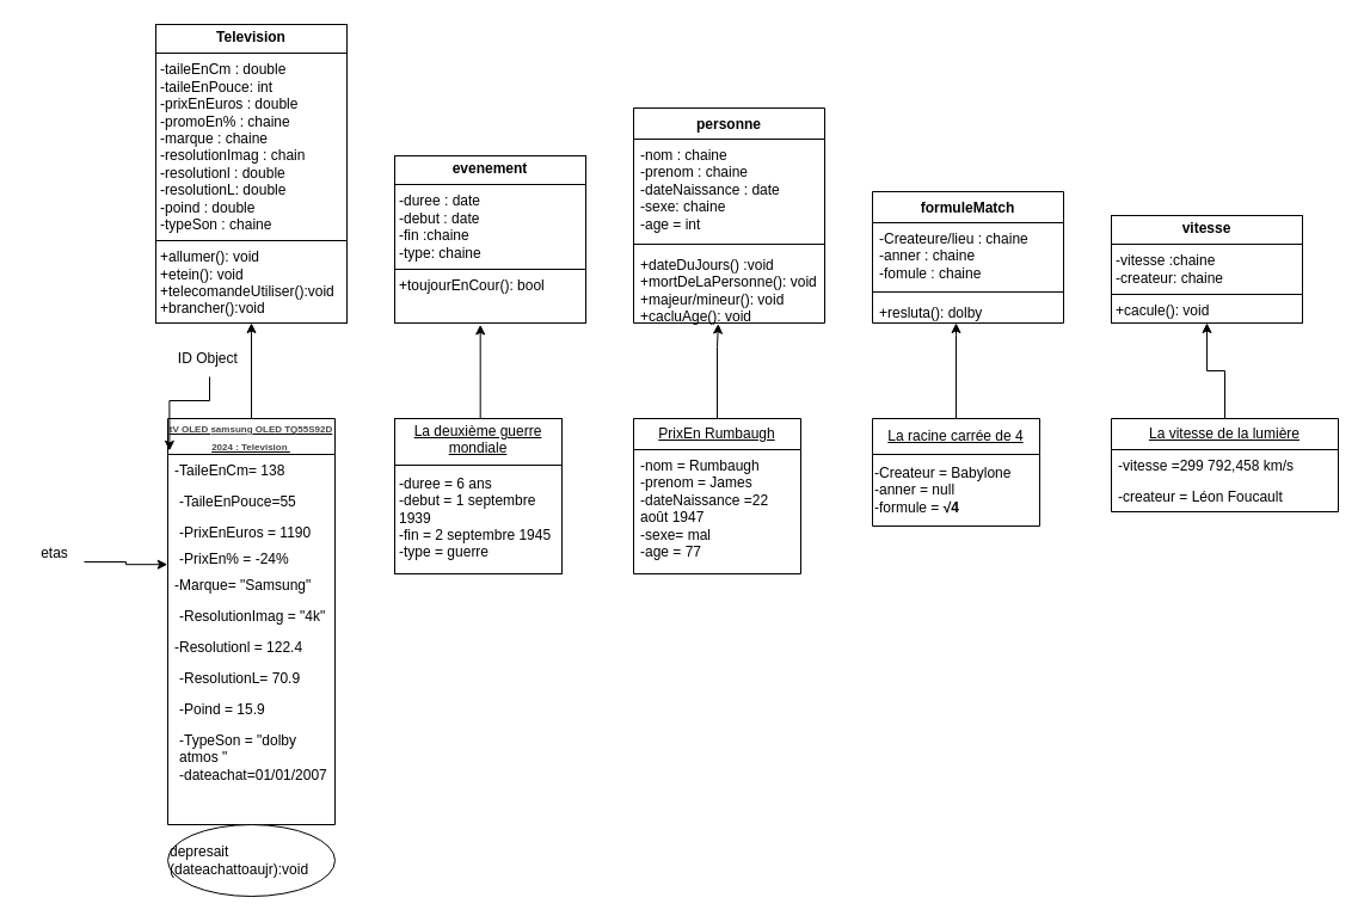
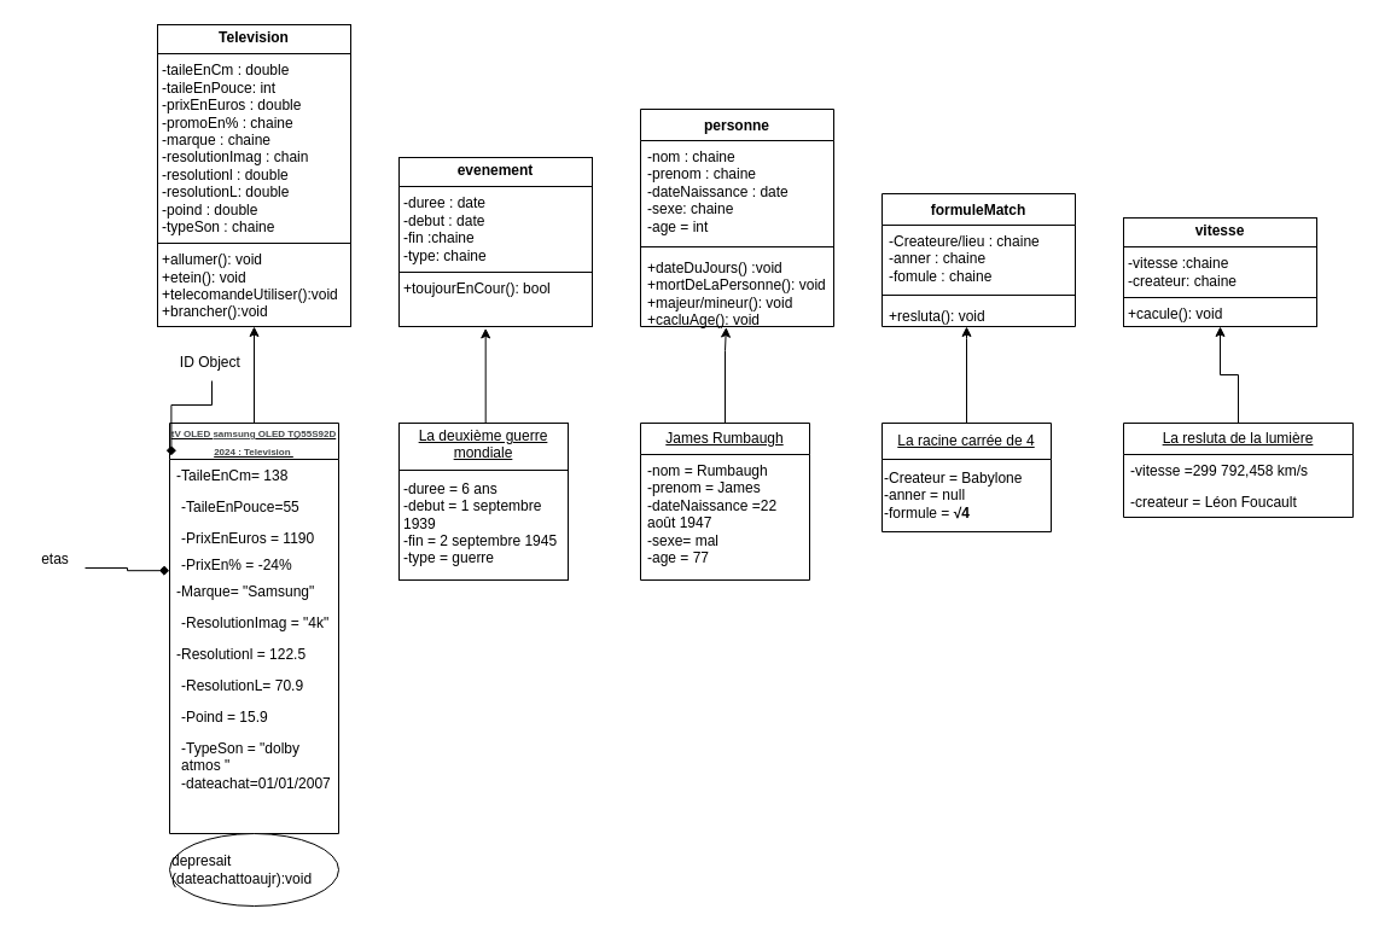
- <mxCell id="26" value="+resluta(): dolby" style="text;strokeColor=none;fillColor=none;align=left;verticalAlign=top;spacingLeft=4;spacingRight=4;overflow=hidden;rotatable=0;points=[[0,0.5],[1,0.5]];portConstraint=eastwest;whiteSpace=wrap;html=1;" parent="23" vertex="1"><mxGeometry y="88" width="160" height="22" as="geometry" /></mxCell>
+ <mxCell id="26" value="+resluta(): void" style="text;strokeColor=none;fillColor=none;align=left;verticalAlign=top;spacingLeft=4;spacingRight=4;overflow=hidden;rotatable=0;points=[[0,0.5],[1,0.5]];portConstraint=eastwest;whiteSpace=wrap;html=1;" parent="23" vertex="1"><mxGeometry y="88" width="160" height="22" as="geometry" /></mxCell>
- <mxCell id="21" value="&lt;span style=&quot;text-align: left;&quot;&gt;&lt;u&gt;PrixEn Rumbaugh&lt;/u&gt;&lt;/span&gt;" style="swimlane;fontStyle=0;childLayout=stackLayout;horizontal=1;startSize=26;fillColor=none;horizontalStack=0;resizeParent=1;resizeParentMax=0;resizeLast=0;collapsible=1;marginBottom=0;whiteSpace=wrap;html=1;" parent="1" vertex="1"><mxGeometry x="530" y="350" width="140" height="130" as="geometry" /></mxCell>
+ <mxCell id="21" value="&lt;span style=&quot;text-align: left;&quot;&gt;&lt;u&gt;James Rumbaugh&lt;/u&gt;&lt;/span&gt;" style="swimlane;fontStyle=0;childLayout=stackLayout;horizontal=1;startSize=26;fillColor=none;horizontalStack=0;resizeParent=1;resizeParentMax=0;resizeLast=0;collapsible=1;marginBottom=0;whiteSpace=wrap;html=1;" parent="1" vertex="1"><mxGeometry x="530" y="350" width="140" height="130" as="geometry" /></mxCell>
- <mxCell id="34" value="&lt;u&gt;La vitesse de la lumière&lt;/u&gt;" style="swimlane;fontStyle=0;childLayout=stackLayout;horizontal=1;startSize=26;fillColor=none;horizontalStack=0;resizeParent=1;resizeParentMax=0;resizeLast=0;collapsible=1;marginBottom=0;whiteSpace=wrap;html=1;" parent="1" vertex="1"><mxGeometry x="930" y="350" width="190" height="78" as="geometry" /></mxCell>
+ <mxCell id="34" value="&lt;u&gt;La resluta de la lumière&lt;/u&gt;" style="swimlane;fontStyle=0;childLayout=stackLayout;horizontal=1;startSize=26;fillColor=none;horizontalStack=0;resizeParent=1;resizeParentMax=0;resizeLast=0;collapsible=1;marginBottom=0;whiteSpace=wrap;html=1;" parent="1" vertex="1"><mxGeometry x="930" y="350" width="190" height="78" as="geometry" /></mxCell>
- <mxCell id="39" style="edgeStyle=orthogonalEdgeStyle;rounded=0;orthogonalLoop=1;jettySize=auto;html=1;entryX=0.01;entryY=0.079;entryDx=0;entryDy=0;entryPerimeter=0;" edge="1" parent="1" source="37" target="4"><mxGeometry relative="1" as="geometry" /></mxCell>
+ <mxCell id="39" style="edgeStyle=orthogonalEdgeStyle;rounded=0;orthogonalLoop=1;jettySize=auto;html=1;entryX=0.01;entryY=0.079;entryDx=0;entryDy=0;entryPerimeter=0;endArrow=diamond;" edge="1" parent="1" source="37" target="4"><mxGeometry relative="1" as="geometry" /></mxCell>
- <mxCell id="40" style="edgeStyle=orthogonalEdgeStyle;rounded=0;orthogonalLoop=1;jettySize=auto;html=1;entryX=-0.002;entryY=0.826;entryDx=0;entryDy=0;entryPerimeter=0;" edge="1" parent="1" source="38" target="8"><mxGeometry relative="1" as="geometry" /></mxCell>
+ <mxCell id="40" style="edgeStyle=orthogonalEdgeStyle;rounded=0;orthogonalLoop=1;jettySize=auto;html=1;entryX=-0.002;entryY=0.826;entryDx=0;entryDy=0;entryPerimeter=0;endArrow=diamond;" edge="1" parent="1" source="38" target="8"><mxGeometry relative="1" as="geometry" /></mxCell>
- <mxCell id="11" value="-Resolutionl = 122.4" style="text;strokeColor=none;fillColor=none;align=left;verticalAlign=top;spacingLeft=4;spacingRight=4;overflow=hidden;rotatable=0;points=[[0,0.5],[1,0.5]];portConstraint=eastwest;whiteSpace=wrap;html=1;" parent="4" vertex="1"><mxGeometry y="178" width="140" height="26" as="geometry" /></mxCell>
+ <mxCell id="11" value="-Resolutionl = 122.5" style="text;strokeColor=none;fillColor=none;align=left;verticalAlign=top;spacingLeft=4;spacingRight=4;overflow=hidden;rotatable=0;points=[[0,0.5],[1,0.5]];portConstraint=eastwest;whiteSpace=wrap;html=1;" parent="4" vertex="1"><mxGeometry y="178" width="140" height="26" as="geometry" /></mxCell>
